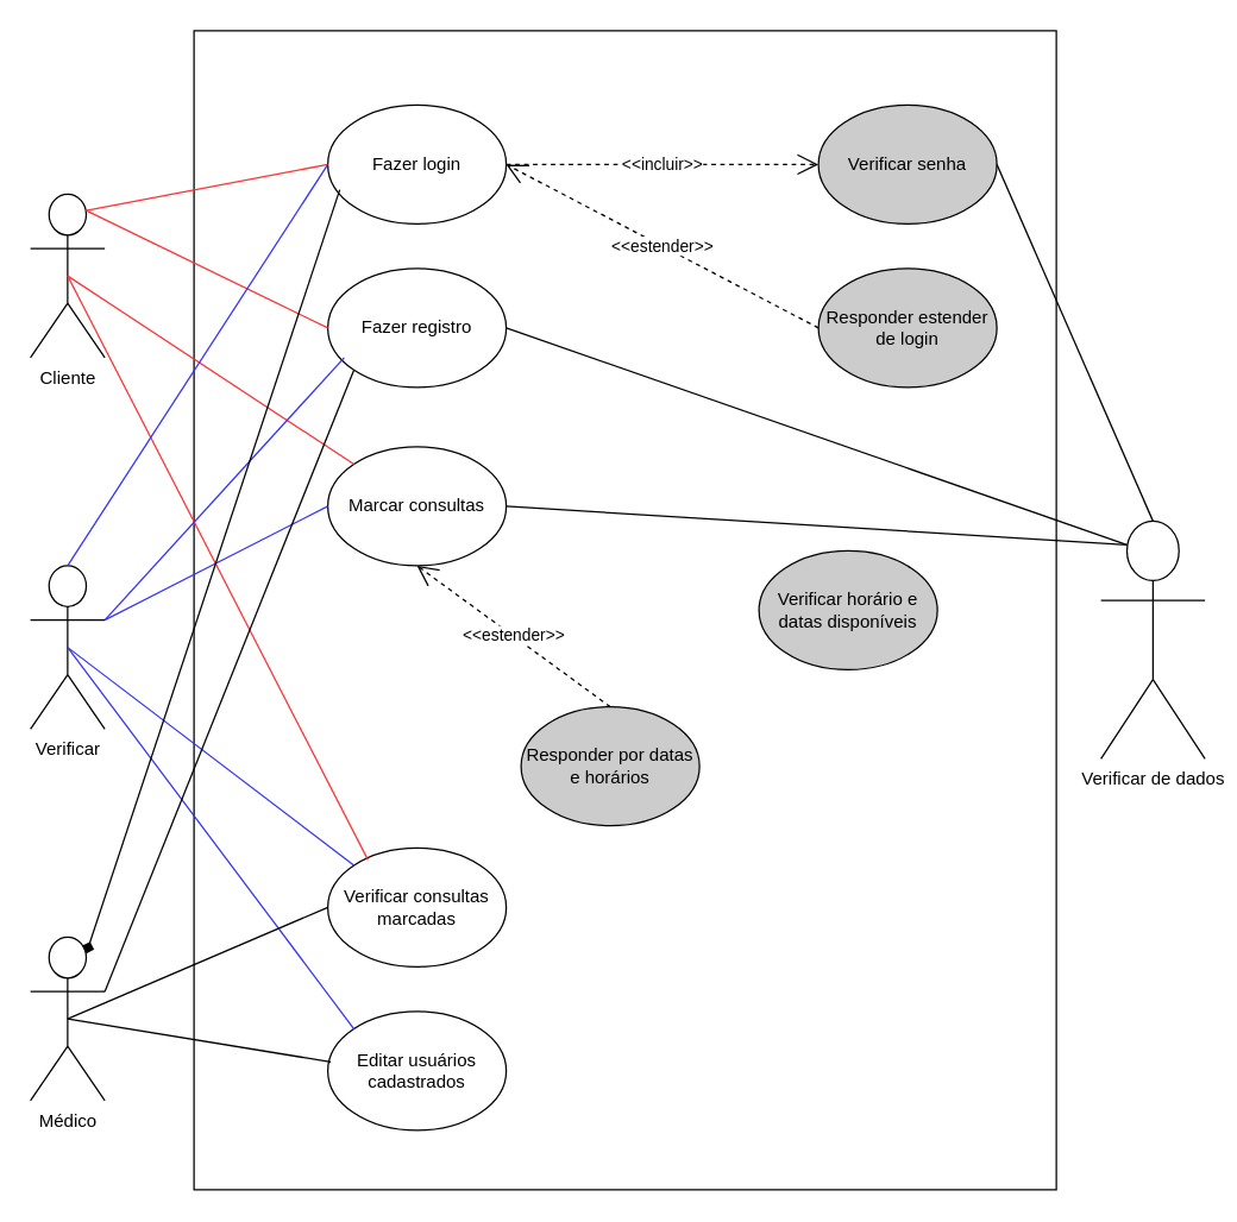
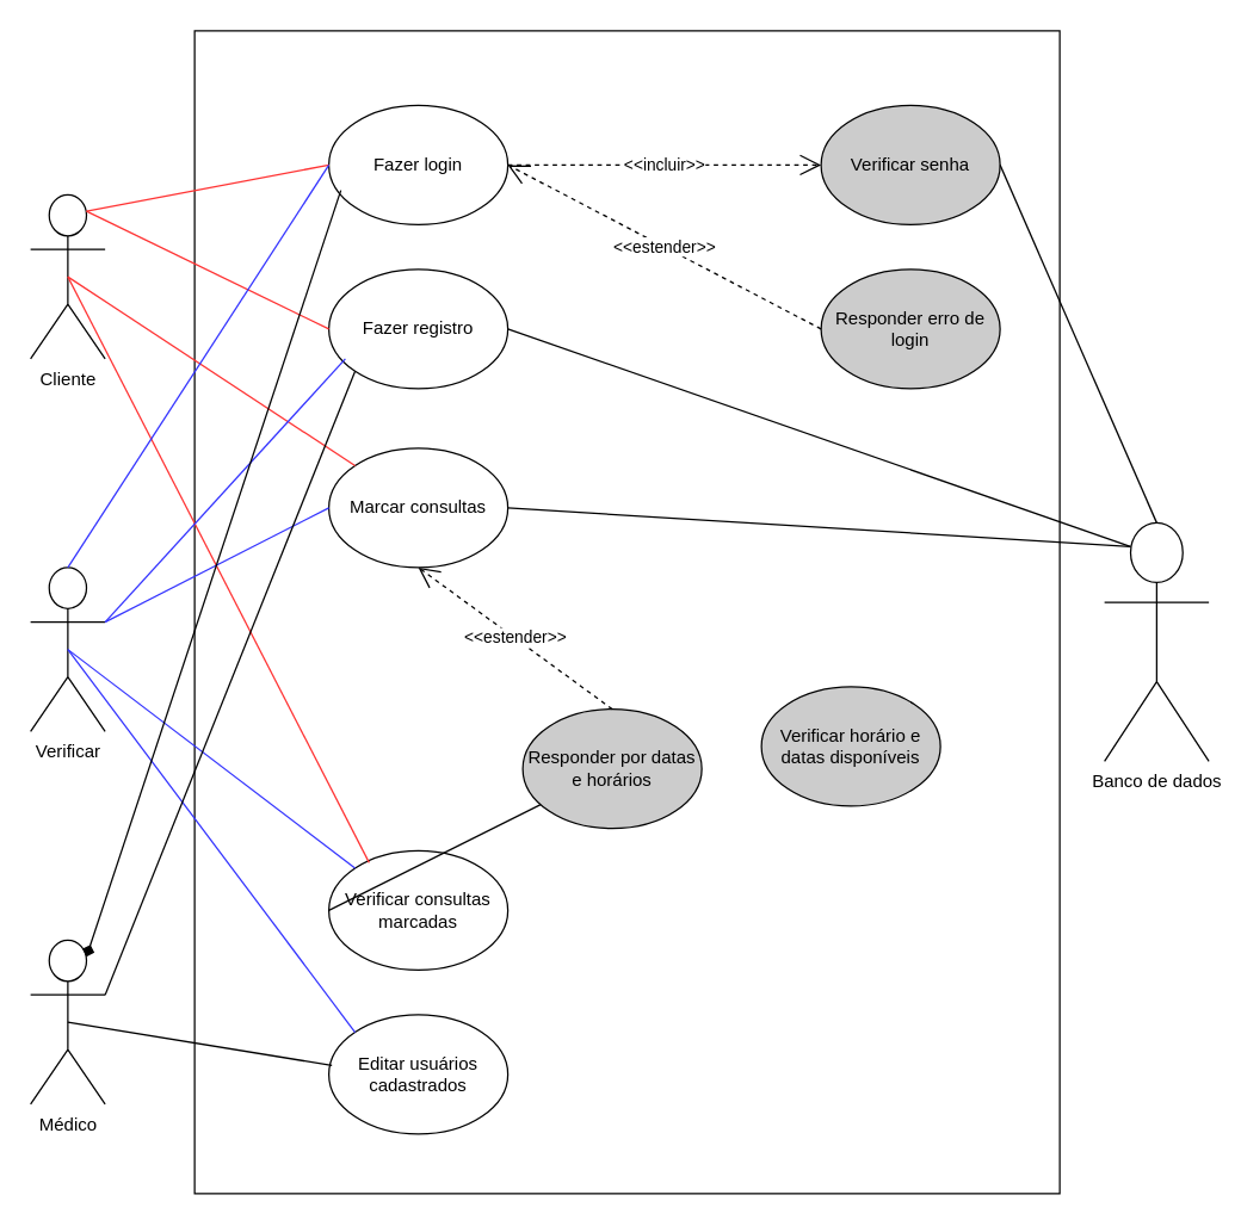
- <mxCell id="14" value="Responder estender de login" style="ellipse;whiteSpace=wrap;html=1;fillColor=#CCCCCC;" vertex="1" parent="1"><mxGeometry x="550" y="180" width="120" height="80" as="geometry" /></mxCell>
+ <mxCell id="14" value="Responder erro de login" style="ellipse;whiteSpace=wrap;html=1;fillColor=#CCCCCC;" vertex="1" parent="1"><mxGeometry x="550" y="180" width="120" height="80" as="geometry" /></mxCell>
- <mxCell id="15" value="Verificar horário e datas disponíveis" style="ellipse;whiteSpace=wrap;html=1;fillColor=#CCCCCC;" vertex="1" parent="1"><mxGeometry x="510" y="370" width="120" height="80" as="geometry" /></mxCell>
+ <mxCell id="15" value="Verificar horário e datas disponíveis" style="ellipse;whiteSpace=wrap;html=1;fillColor=#CCCCCC;" vertex="1" parent="1"><mxGeometry x="510" y="460" width="120" height="80" as="geometry" /></mxCell>
- <mxCell id="5" value="Verificar de dados" style="shape=umlActor;verticalLabelPosition=bottom;verticalAlign=top;html=1;outlineConnect=0;" vertex="1" parent="1"><mxGeometry x="740" y="350" width="70" height="160" as="geometry" /></mxCell>
+ <mxCell id="5" value="Banco de dados" style="shape=umlActor;verticalLabelPosition=bottom;verticalAlign=top;html=1;outlineConnect=0;" vertex="1" parent="1"><mxGeometry x="740" y="350" width="70" height="160" as="geometry" /></mxCell>
- <mxCell id="32" value="" style="endArrow=none;html=1;rounded=0;exitX=0;exitY=0.5;exitDx=0;exitDy=0;entryX=0.5;entryY=0.5;entryDx=0;entryDy=0;entryPerimeter=0;" edge="1" parent="1" source="11" target="4"><mxGeometry width="50" height="50" relative="1" as="geometry"><mxPoint x="232" y="724" as="sourcePoint" /><mxPoint x="55" y="695" as="targetPoint" /></mxGeometry></mxCell>
+ <mxCell id="32" value="" style="endArrow=none;html=1;rounded=0;exitX=0;exitY=0.5;exitDx=0;exitDy=0;" edge="1" parent="1" source="11" target="10"><mxGeometry width="50" height="50" relative="1" as="geometry"><mxPoint x="232" y="724" as="sourcePoint" /><mxPoint x="55" y="695" as="targetPoint" /></mxGeometry></mxCell>
